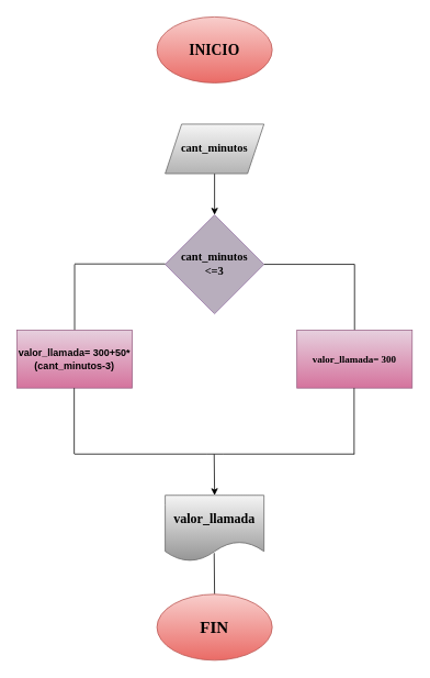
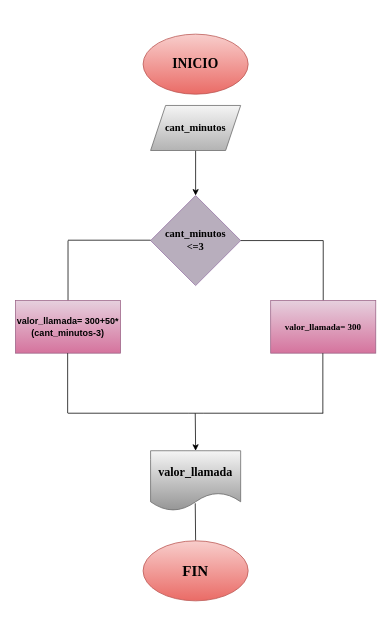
- <mxCell id="2" value="INICIO" style="ellipse;whiteSpace=wrap;html=1;fontStyle=1;fontFamily=Verdana;fillColor=#f8cecc;gradientColor=#ea6b66;strokeColor=#b85450;fontColor=#000000;fontSize=18;" vertex="1" parent="1"><mxGeometry x="190" y="20" width="140" height="80" as="geometry" /></mxCell>
+ <mxCell id="2" value="INICIO" style="ellipse;whiteSpace=wrap;html=1;fontStyle=1;fontFamily=Verdana;fillColor=#f8cecc;gradientColor=#ea6b66;strokeColor=#b85450;fontColor=#000000;fontSize=18;" vertex="1" parent="1"><mxGeometry x="190" y="45" width="140" height="80" as="geometry" /></mxCell>
- <mxCell id="4" value="cant_minutos" style="shape=parallelogram;perimeter=parallelogramPerimeter;whiteSpace=wrap;html=1;fixedSize=1;fillColor=#f5f5f5;gradientColor=#b3b3b3;strokeColor=#666666;fontFamily=Verdana;fontStyle=1;fontSize=14;fontColor=#000000;" vertex="1" parent="1"><mxGeometry x="200" y="150" width="120" height="60" as="geometry" /></mxCell>
+ <mxCell id="4" value="cant_minutos" style="shape=parallelogram;perimeter=parallelogramPerimeter;whiteSpace=wrap;html=1;fixedSize=1;fillColor=#f5f5f5;gradientColor=#b3b3b3;strokeColor=#666666;fontFamily=Verdana;fontStyle=1;fontSize=14;fontColor=#000000;" vertex="1" parent="1"><mxGeometry x="200" y="140" width="120" height="60" as="geometry" /></mxCell>
